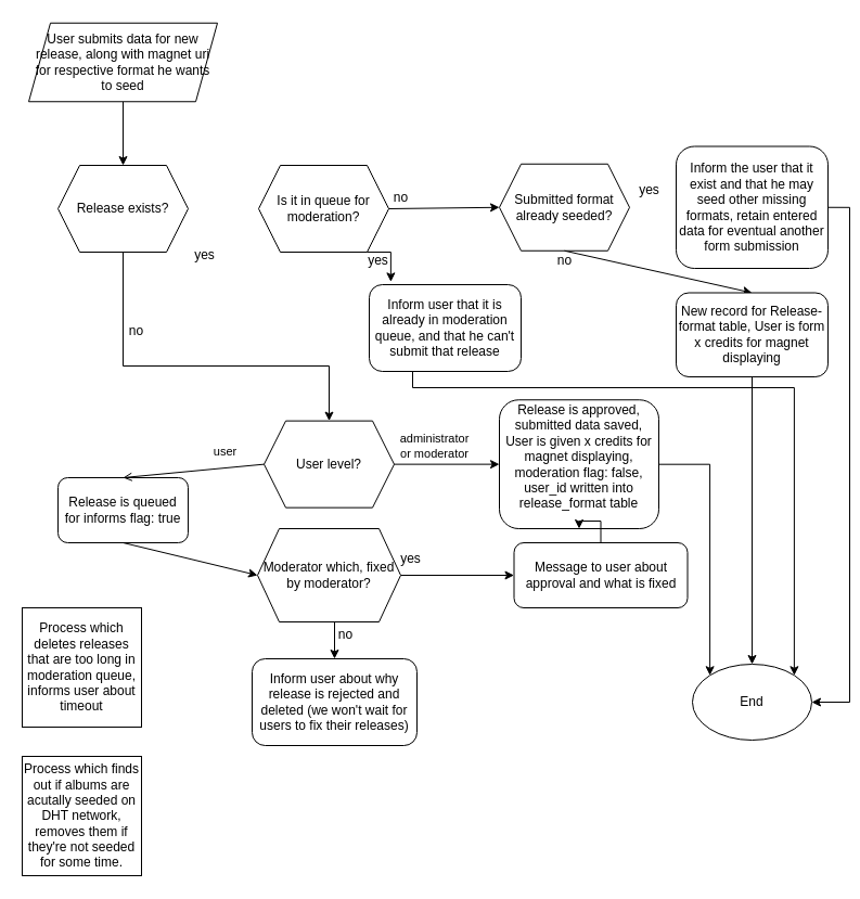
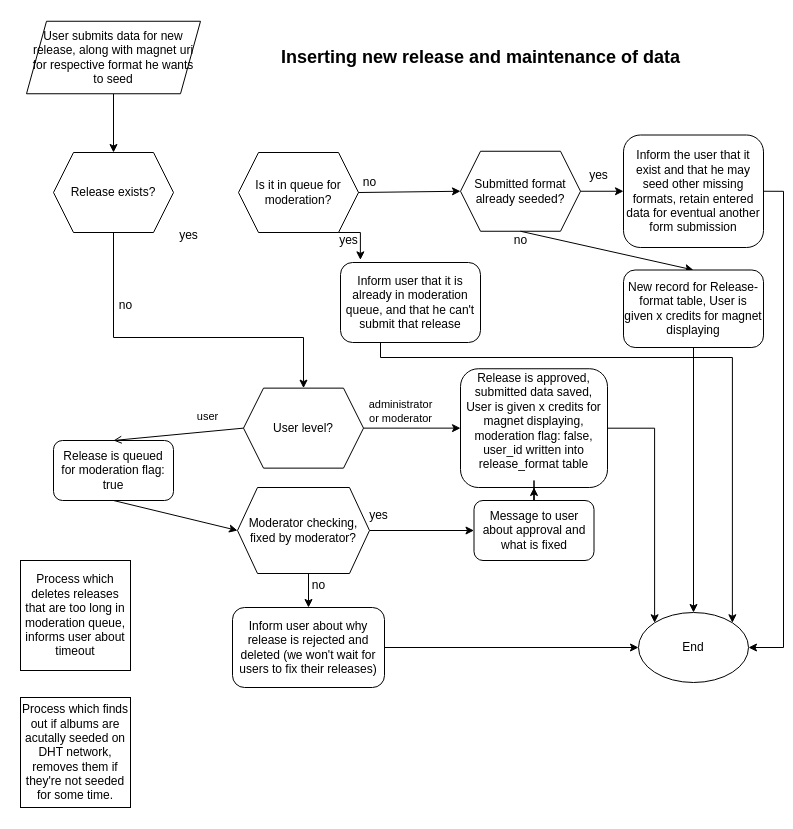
+ <mxCell id="2" value="&lt;div&gt;&lt;font size=&quot;1&quot;&gt;&lt;b style=&quot;font-size: 18px&quot;&gt;Inserting new release and maintenance of data&lt;br&gt;&lt;/b&gt;&lt;/font&gt;&lt;/div&gt;" style="text;html=1;align=center;verticalAlign=middle;resizable=0;points=[];autosize=1;" parent="1" vertex="1"><mxGeometry x="270" y="47" width="420" height="20" as="geometry" /></mxCell>
+ <mxCell id="15" value="" style="endArrow=classic;html=1;exitX=1;exitY=0.5;exitDx=0;exitDy=0;entryX=0;entryY=0.5;entryDx=0;entryDy=0;" parent="1" source="12" target="14" edge="1"><mxGeometry width="50" height="50" relative="1" as="geometry"><mxPoint x="493" y="392" as="sourcePoint" /><mxPoint x="543" y="342" as="targetPoint" /></mxGeometry></mxCell>
- <mxCell id="42" value="New record for Release-format table, User is form x credits for magnet displaying" style="rounded=1;whiteSpace=wrap;html=1;" parent="1" vertex="1"><mxGeometry x="623" y="269.5" width="140" height="77.5" as="geometry" /></mxCell>
+ <mxCell id="42" value="New record for Release-format table, User is given x credits for magnet displaying" style="rounded=1;whiteSpace=wrap;html=1;" parent="1" vertex="1"><mxGeometry x="623" y="269.5" width="140" height="77.5" as="geometry" /></mxCell>
- <mxCell id="5" value="Release is queued&lt;br&gt;&lt;div&gt; for informs flag: true&lt;br&gt;&lt;/div&gt;" style="rounded=1;whiteSpace=wrap;html=1;" parent="1" vertex="1"><mxGeometry x="53" y="440" width="120" height="60" as="geometry" /></mxCell>
+ <mxCell id="5" value="Release is queued&lt;br&gt;&lt;div&gt; for moderation flag: true&lt;br&gt;&lt;/div&gt;" style="rounded=1;whiteSpace=wrap;html=1;" parent="1" vertex="1"><mxGeometry x="53" y="440" width="120" height="60" as="geometry" /></mxCell>
- <mxCell id="28" value="Moderator which, fixed by moderator?" style="shape=hexagon;perimeter=hexagonPerimeter2;whiteSpace=wrap;html=1;fixedSize=1;" parent="1" vertex="1"><mxGeometry x="237" y="487" width="132" height="86" as="geometry" /></mxCell>
+ <mxCell id="28" value="Moderator checking, fixed by moderator?" style="shape=hexagon;perimeter=hexagonPerimeter2;whiteSpace=wrap;html=1;fixedSize=1;" parent="1" vertex="1"><mxGeometry x="237" y="487" width="132" height="86" as="geometry" /></mxCell>
- <mxCell id="32" value="Message to user about approval and what is fixed" style="rounded=1;whiteSpace=wrap;html=1;" parent="1" vertex="1"><mxGeometry x="473.5" y="500" width="160" height="60" as="geometry" /></mxCell>
+ <mxCell id="32" value="Message to user about approval and what is fixed" style="rounded=1;whiteSpace=wrap;html=1;" parent="1" vertex="1"><mxGeometry x="473.5" y="500" width="120" height="60" as="geometry" /></mxCell>
+ <mxCell id="11" value="" style="endArrow=classic;html=1;exitX=1;exitY=0.5;exitDx=0;exitDy=0;entryX=0;entryY=0.5;entryDx=0;entryDy=0;" parent="1" source="10" target="20" edge="1"><mxGeometry width="50" height="50" relative="1" as="geometry"><mxPoint x="273" y="462" as="sourcePoint" /><mxPoint x="378" y="584.5" as="targetPoint" /></mxGeometry></mxCell>
